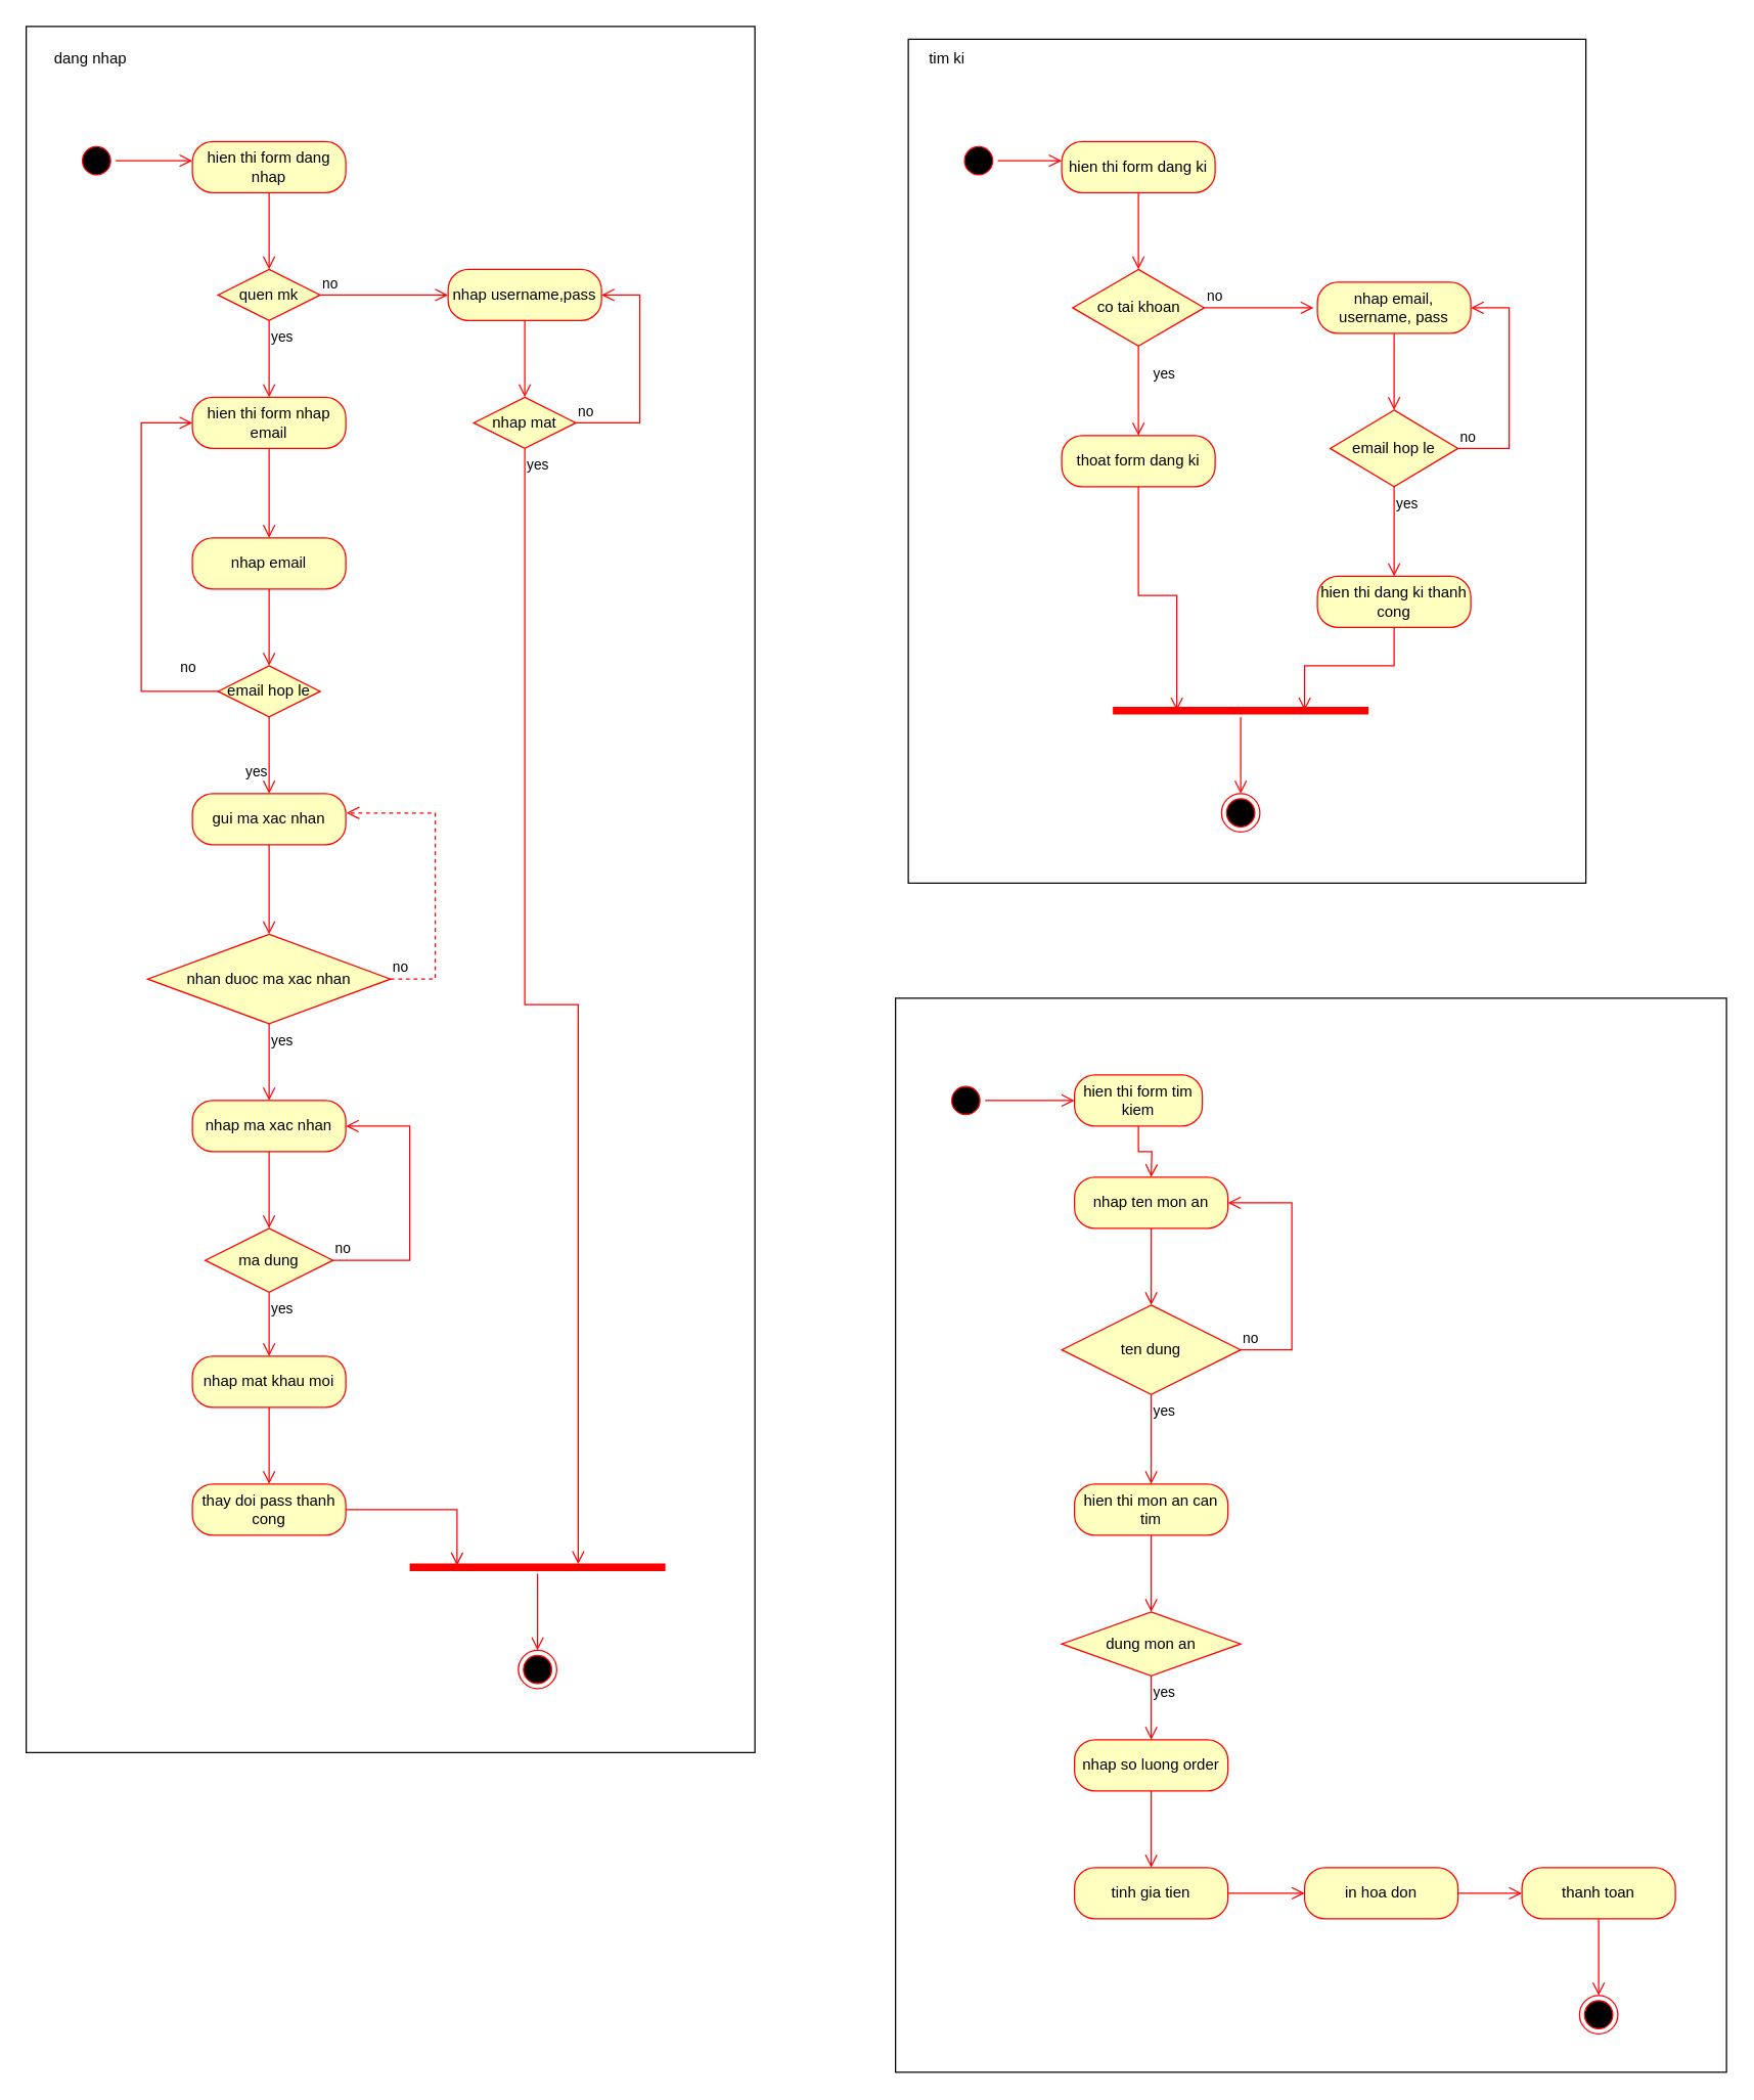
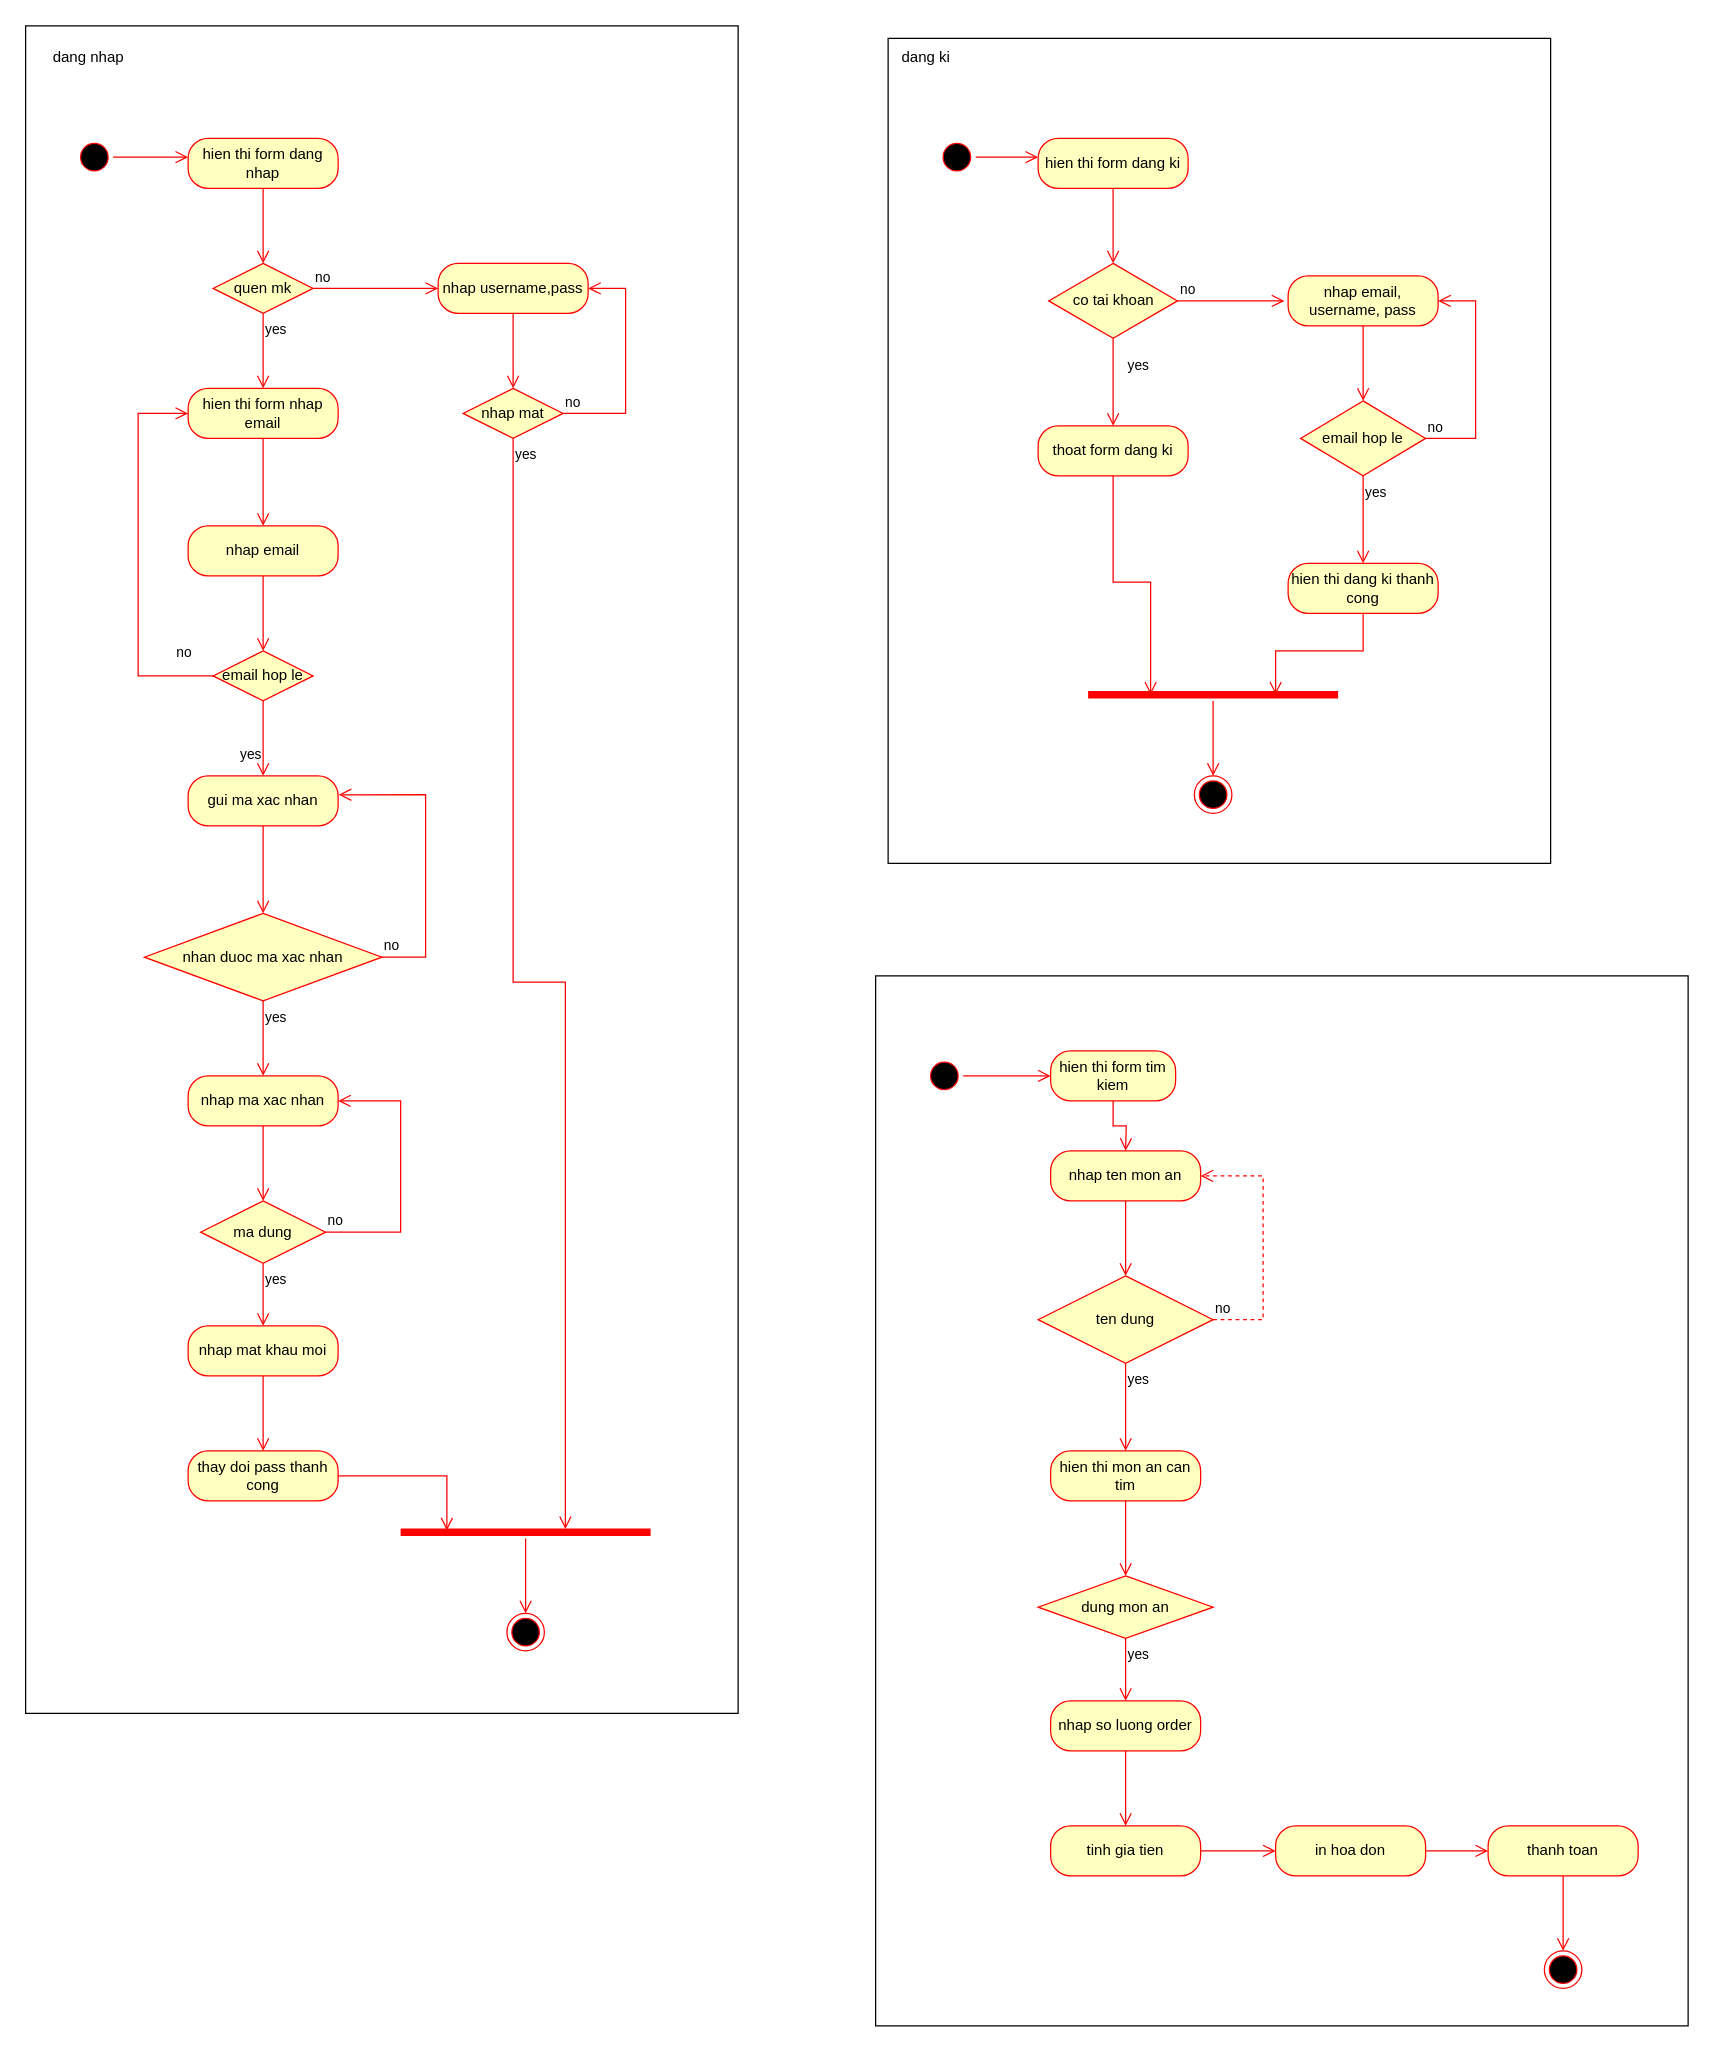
- <mxCell id="46" value="tim ki" style="text;html=1;align=center;verticalAlign=middle;resizable=0;points=[];autosize=1;strokeColor=none;fillColor=none;" vertex="1" parent="1"><mxGeometry x="710" y="30" width="60" height="30" as="geometry" /></mxCell>
+ <mxCell id="46" value="dang ki" style="text;html=1;align=center;verticalAlign=middle;resizable=0;points=[];autosize=1;strokeColor=none;fillColor=none;" vertex="1" parent="1"><mxGeometry x="710" y="30" width="60" height="30" as="geometry" /></mxCell>
- <mxCell id="48" value="no" style="edgeStyle=orthogonalEdgeStyle;html=1;align=left;verticalAlign=bottom;endArrow=open;endSize=8;strokeColor=#ff0000;rounded=0;entryX=1.004;entryY=0.378;entryDx=0;entryDy=0;entryPerimeter=0;dashed=1;" edge="1" source="47" parent="1" target="24"><mxGeometry x="-1" relative="1" as="geometry"><mxPoint x="350" y="765" as="targetPoint" /><Array as="points"><mxPoint x="340" y="765" /><mxPoint x="340" y="635" /></Array></mxGeometry></mxCell>
+ <mxCell id="48" value="no" style="edgeStyle=orthogonalEdgeStyle;html=1;align=left;verticalAlign=bottom;endArrow=open;endSize=8;strokeColor=#ff0000;rounded=0;entryX=1.004;entryY=0.378;entryDx=0;entryDy=0;entryPerimeter=0;" edge="1" source="47" parent="1" target="24"><mxGeometry x="-1" relative="1" as="geometry"><mxPoint x="350" y="765" as="targetPoint" /><Array as="points"><mxPoint x="340" y="765" /><mxPoint x="340" y="635" /></Array></mxGeometry></mxCell>
- <mxCell id="65" value="no" style="edgeStyle=orthogonalEdgeStyle;html=1;align=left;verticalAlign=bottom;endArrow=open;endSize=8;strokeColor=#ff0000;rounded=0;entryX=1;entryY=0.5;entryDx=0;entryDy=0;" edge="1" source="64" parent="1" target="62"><mxGeometry x="-1" relative="1" as="geometry"><mxPoint x="1040" y="1055" as="targetPoint" /><Array as="points"><mxPoint x="1010" y="1055" /><mxPoint x="1010" y="940" /></Array></mxGeometry></mxCell>
+ <mxCell id="65" value="no" style="edgeStyle=orthogonalEdgeStyle;html=1;align=left;verticalAlign=bottom;endArrow=open;endSize=8;strokeColor=#ff0000;rounded=0;entryX=1;entryY=0.5;entryDx=0;entryDy=0;dashed=1;" edge="1" source="64" parent="1" target="62"><mxGeometry x="-1" relative="1" as="geometry"><mxPoint x="1040" y="1055" as="targetPoint" /><Array as="points"><mxPoint x="1010" y="1055" /><mxPoint x="1010" y="940" /></Array></mxGeometry></mxCell>
